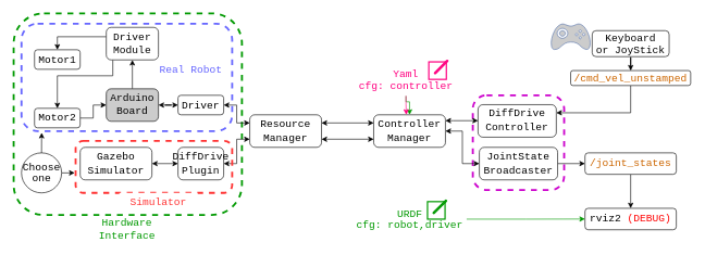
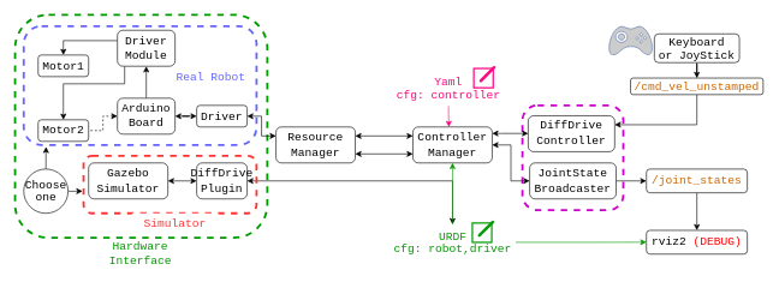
- <mxCell id="8" value="&lt;font face=&quot;Courier New&quot;&gt;&lt;span style=&quot;font-size: 16px;&quot;&gt;Arduino&lt;/span&gt;&lt;/font&gt;&lt;div&gt;&lt;font face=&quot;Courier New&quot;&gt;&lt;span style=&quot;font-size: 16px;&quot;&gt;Board&lt;/span&gt;&lt;/font&gt;&lt;/div&gt;" style="rounded=1;whiteSpace=wrap;html=1;fillColor=#cccccc;" parent="1" vertex="1"><mxGeometry x="162" y="136" width="80" height="50" as="geometry" /></mxCell>
+ <mxCell id="8" value="&lt;font face=&quot;Courier New&quot;&gt;&lt;span style=&quot;font-size: 16px;&quot;&gt;Arduino&lt;/span&gt;&lt;/font&gt;&lt;div&gt;&lt;font face=&quot;Courier New&quot;&gt;&lt;span style=&quot;font-size: 16px;&quot;&gt;Board&lt;/span&gt;&lt;/font&gt;&lt;/div&gt;" style="rounded=1;whiteSpace=wrap;html=1;" parent="1" vertex="1"><mxGeometry x="162" y="136" width="80" height="50" as="geometry" /></mxCell>
- <mxCell id="21" value="" style="edgeStyle=orthogonalEdgeStyle;rounded=0;orthogonalLoop=1;jettySize=auto;html=1;fontFamily=Helvetica;fontSize=16;fontColor=default;endArrow=none;endFill=0;startArrow=classic;startFill=1;strokeColor=#009900;" parent="1" source="23" target="28" edge="1"><mxGeometry relative="1" as="geometry" /></mxCell>
+ <mxCell id="21" value="" style="edgeStyle=orthogonalEdgeStyle;rounded=0;orthogonalLoop=1;jettySize=auto;html=1;fontFamily=Helvetica;fontSize=16;fontColor=default;entryX=0.5;entryY=0;entryDx=0;entryDy=0;endArrow=none;endFill=0;startArrow=classic;startFill=1;strokeColor=#009900;" parent="1" source="23" target="31" edge="1"><mxGeometry relative="1" as="geometry" /></mxCell>
- <mxCell id="6" value="" style="edgeStyle=orthogonalEdgeStyle;rounded=0;orthogonalLoop=1;jettySize=auto;html=1;fontFamily=Helvetica;fontSize=16;fontColor=default;startArrow=classic;startFill=1;endArrow=none;endFill=0;" parent="1" source="8" target="35" edge="1"><mxGeometry relative="1" as="geometry" /></mxCell>
+ <mxCell id="6" value="" style="edgeStyle=orthogonalEdgeStyle;rounded=0;orthogonalLoop=1;jettySize=auto;html=1;fontFamily=Helvetica;fontSize=16;fontColor=default;startArrow=classic;startFill=1;endArrow=none;endFill=0;dashed=1;" parent="1" source="8" target="35" edge="1"><mxGeometry relative="1" as="geometry" /></mxCell>
- <mxCell id="13" style="edgeStyle=orthogonalEdgeStyle;rounded=0;orthogonalLoop=1;jettySize=auto;html=1;entryX=0;entryY=0.75;entryDx=0;entryDy=0;fontFamily=Helvetica;fontSize=16;fontColor=default;startArrow=classic;startFill=1;" parent="1" source="15" target="12" edge="1"><mxGeometry relative="1" as="geometry" /></mxCell>
+ <mxCell id="13" style="edgeStyle=orthogonalEdgeStyle;rounded=0;orthogonalLoop=1;jettySize=auto;html=1;fontFamily=Helvetica;fontSize=16;fontColor=default;startArrow=classic;startFill=1;" parent="1" source="15" target="31" edge="1"><mxGeometry relative="1" as="geometry" /></mxCell>
